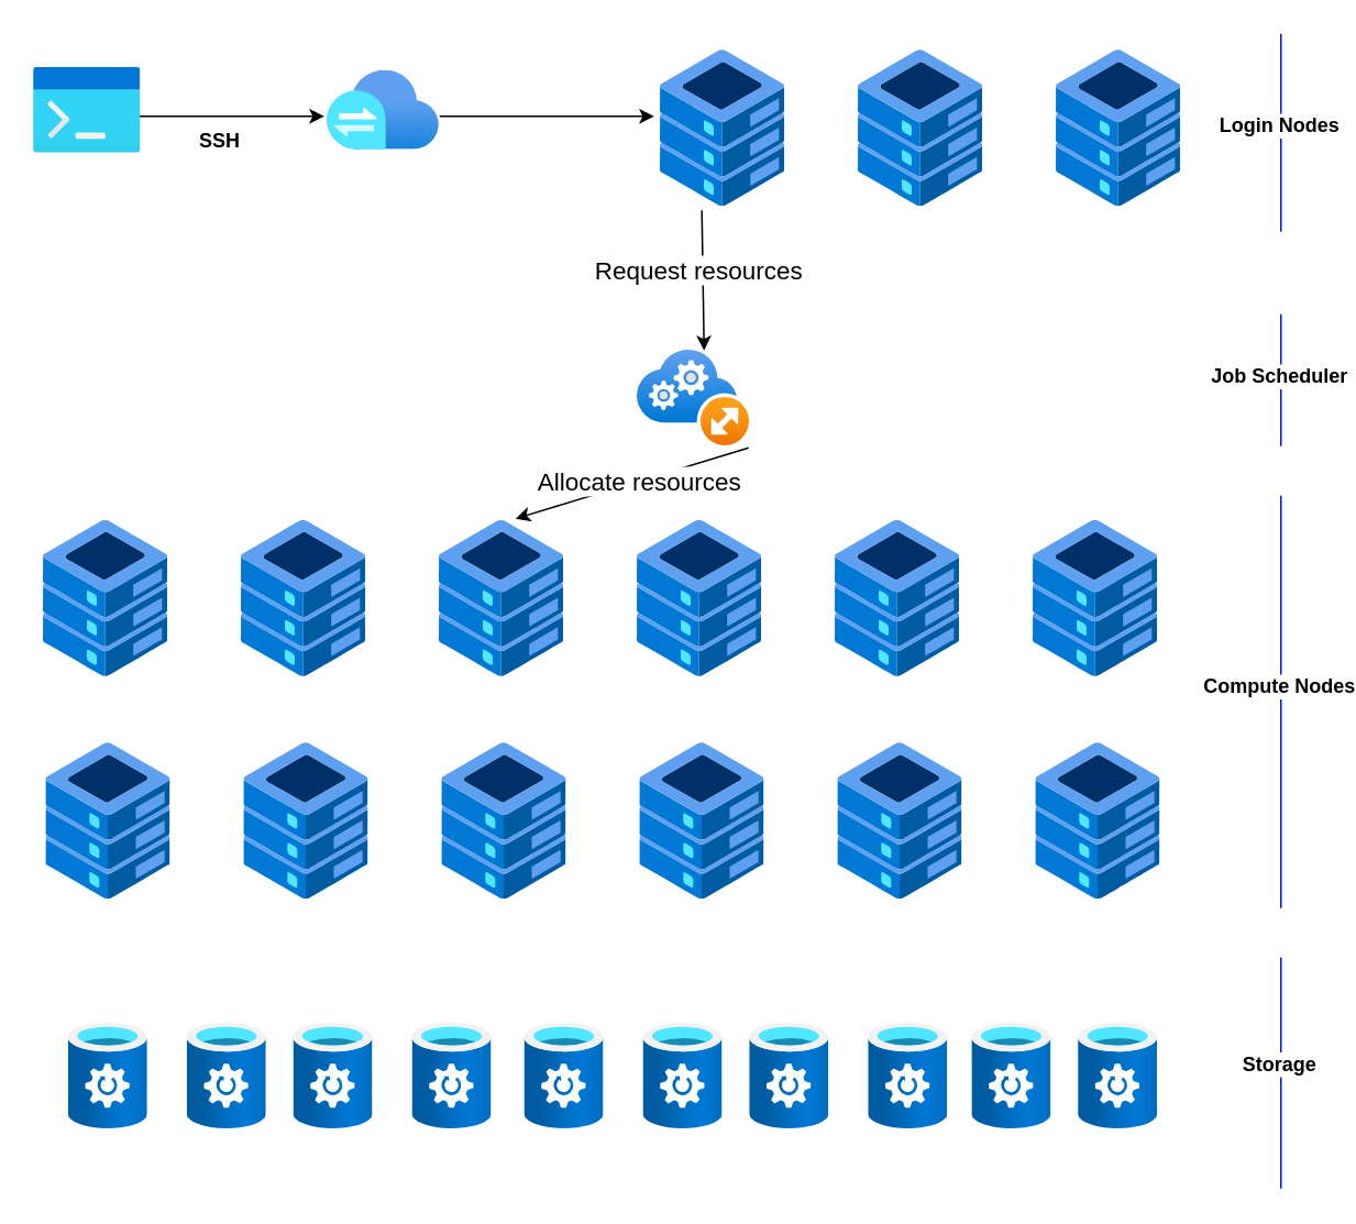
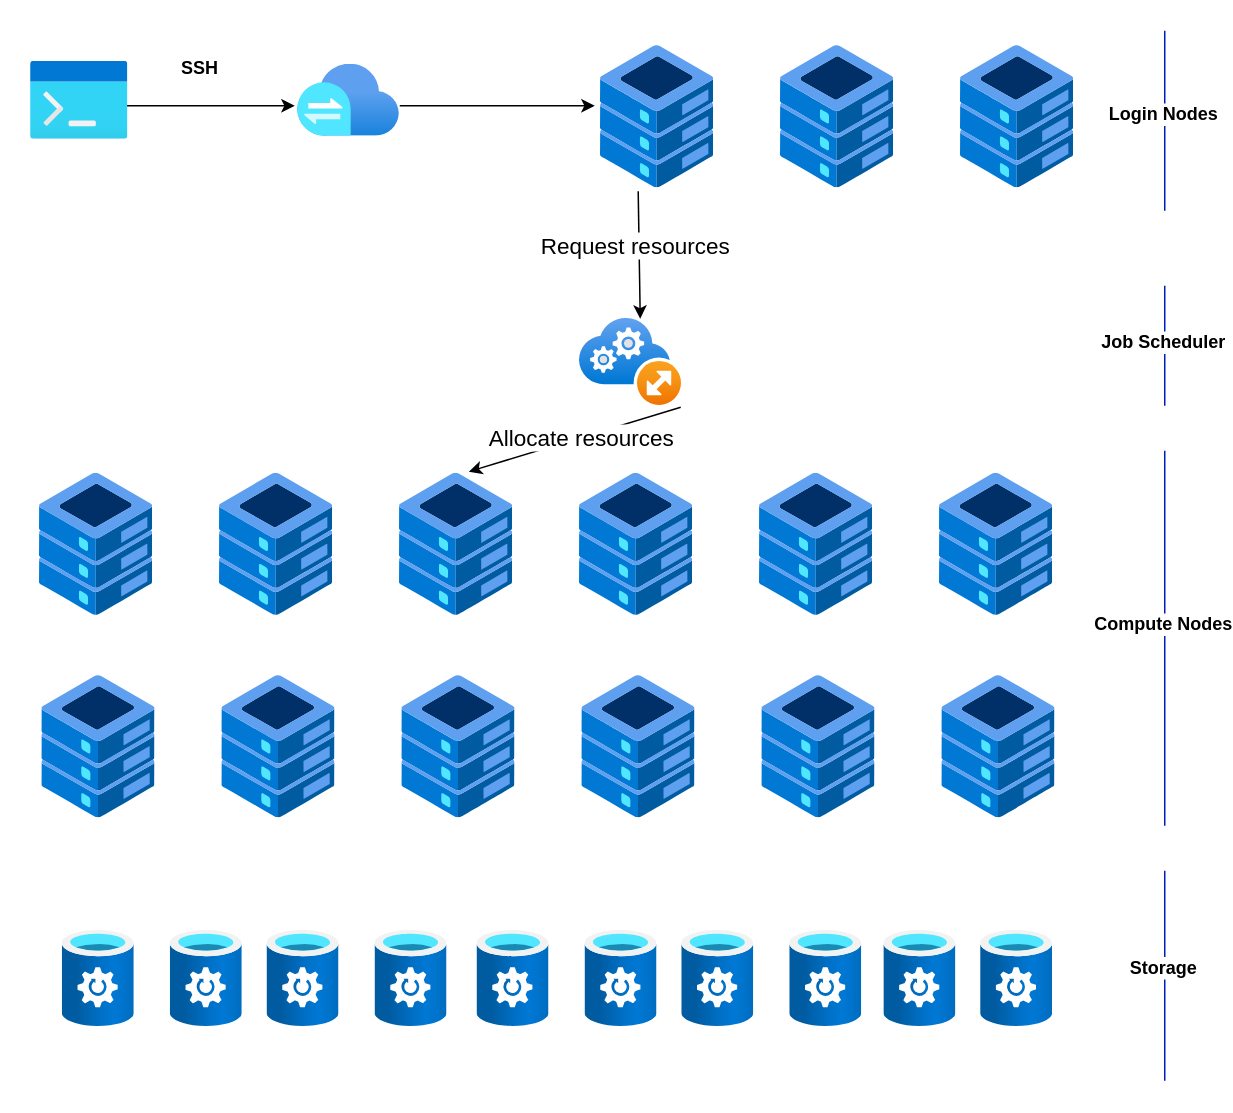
- <mxCell id="3" value="&lt;b&gt;SSH&lt;/b&gt;" style="text;html=1;align=center;verticalAlign=middle;whiteSpace=wrap;rounded=0;" vertex="1" parent="1"><mxGeometry x="103" y="70" width="60" height="30" as="geometry" /></mxCell>
+ <mxCell id="3" value="&lt;b&gt;SSH&lt;/b&gt;" style="text;html=1;align=center;verticalAlign=middle;whiteSpace=wrap;rounded=0;" vertex="1" parent="1"><mxGeometry x="103" y="30" width="60" height="30" as="geometry" /></mxCell>
